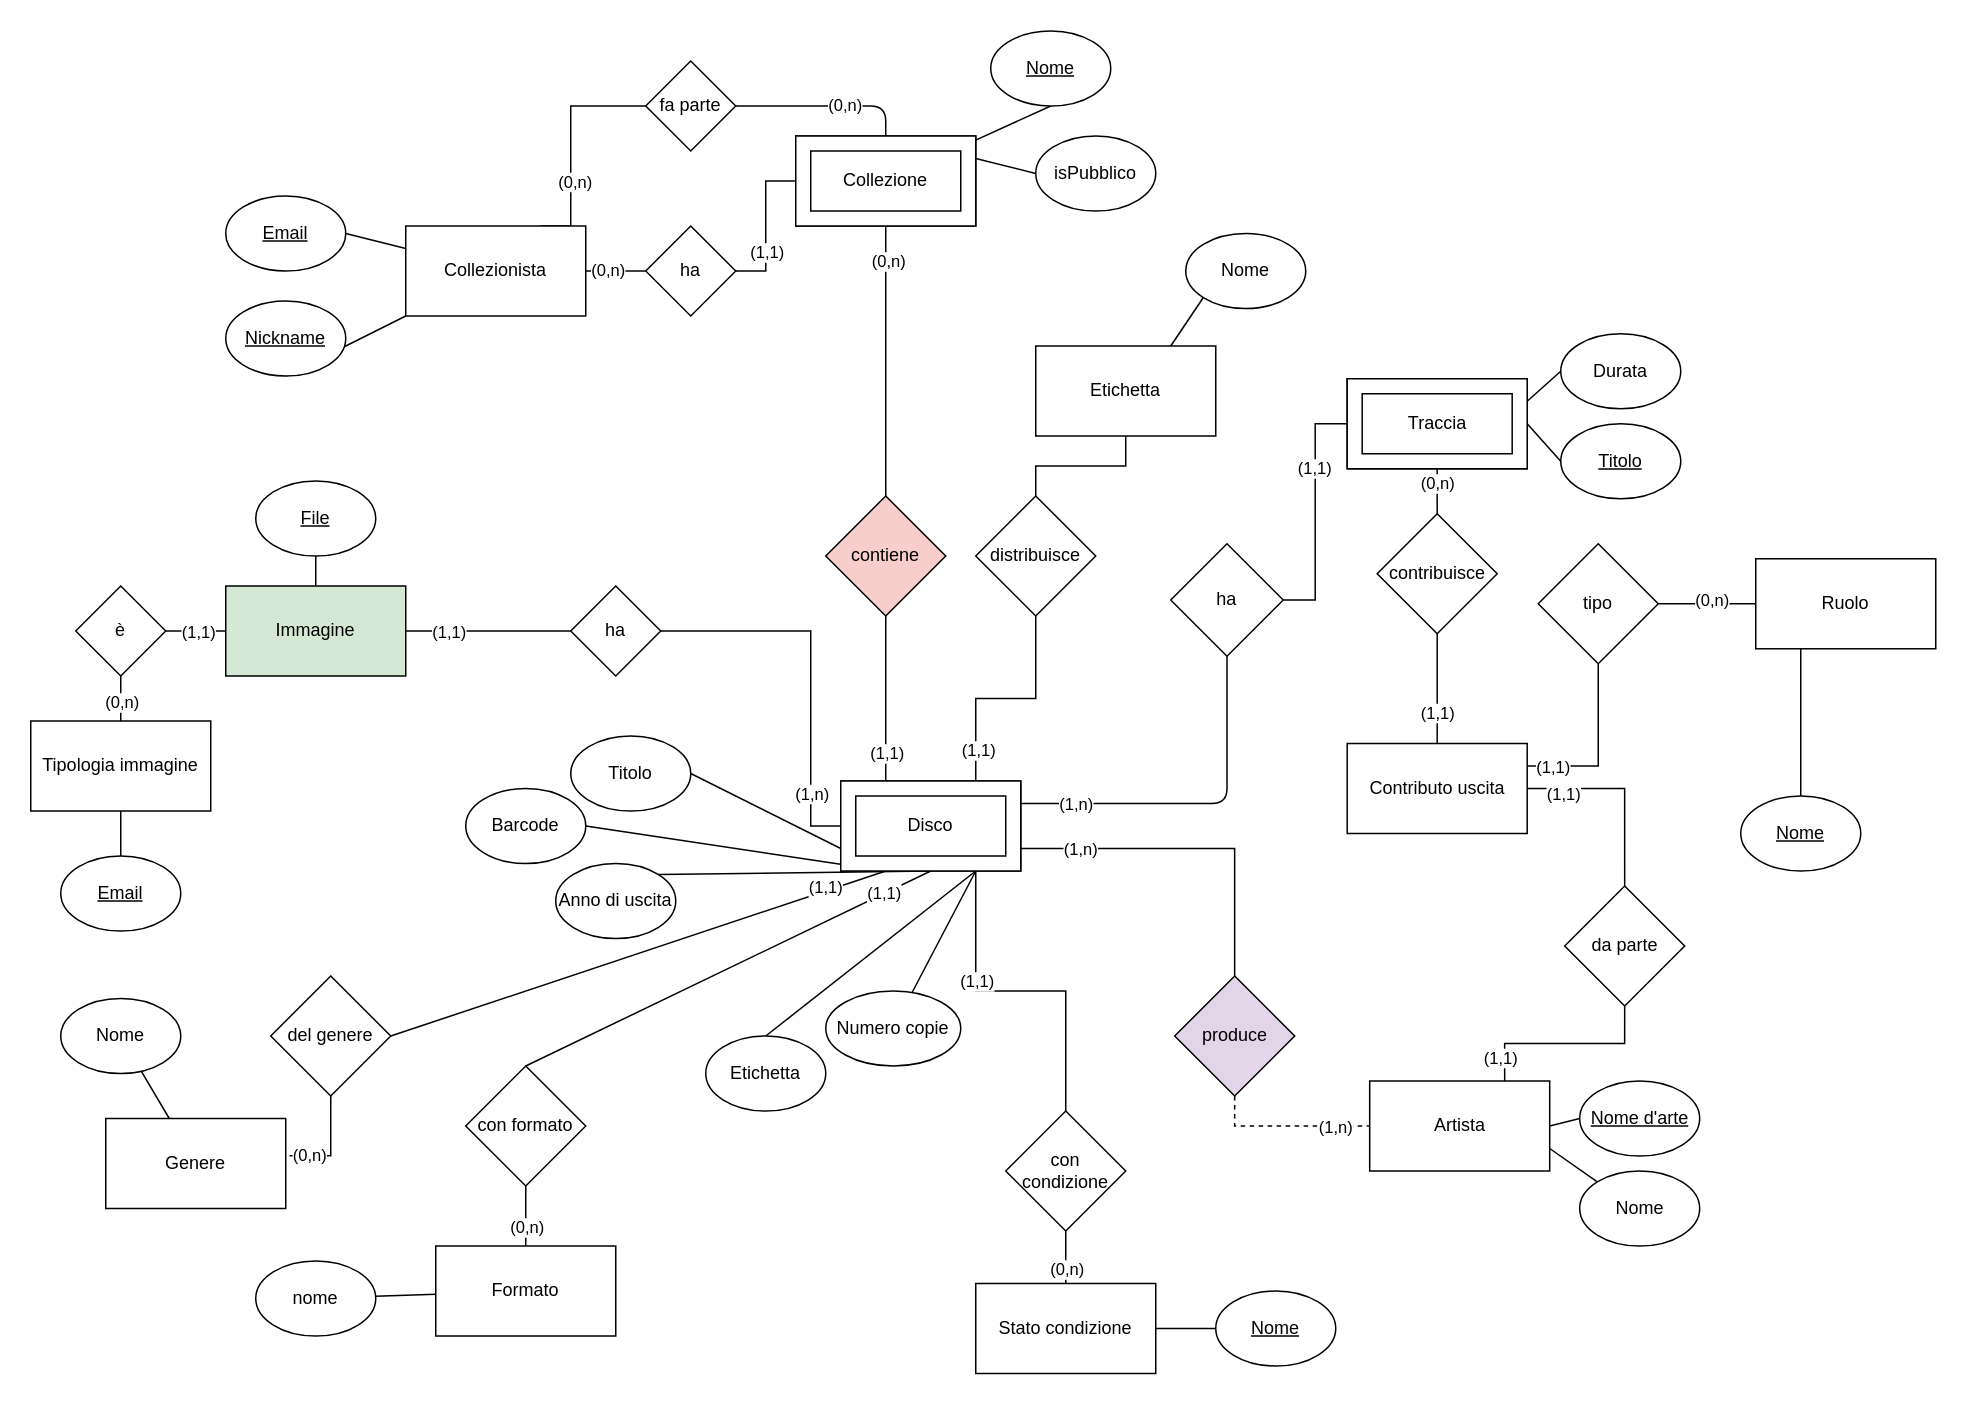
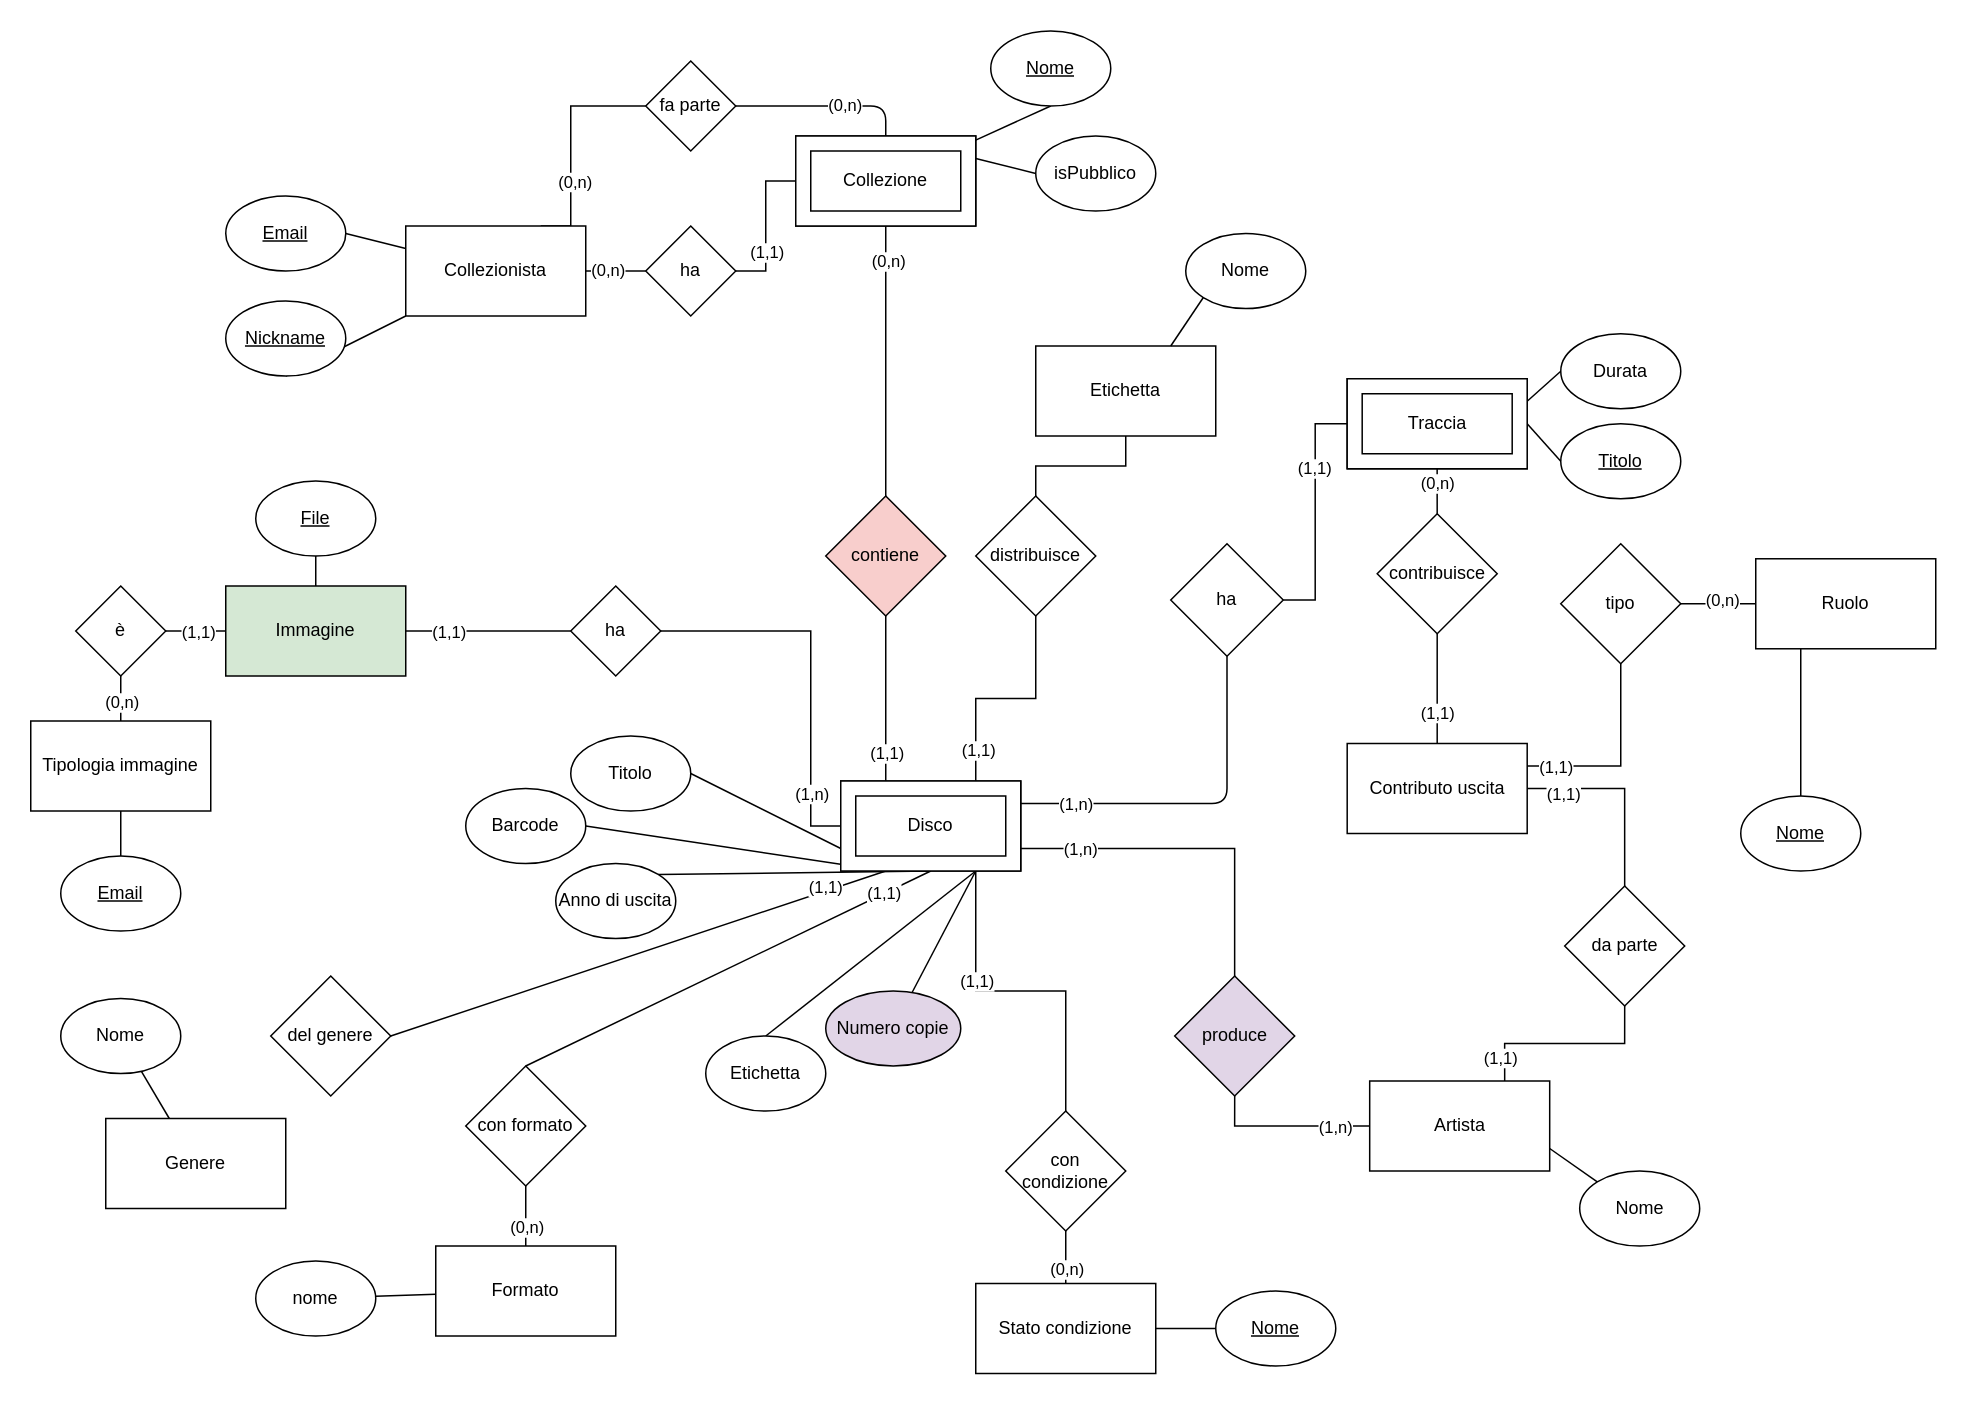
- <mxCell id="104" value="tipo" style="rhombus;whiteSpace=wrap;html=1;rounded=0;" vertex="1" parent="1"><mxGeometry x="1025" y="361.85" width="80" height="80" as="geometry" /></mxCell>
+ <mxCell id="104" value="tipo" style="rhombus;whiteSpace=wrap;html=1;rounded=0;" vertex="1" parent="1"><mxGeometry x="1040" y="361.85" width="80" height="80" as="geometry" /></mxCell>
- <mxCell id="57" value="Numero copie" style="ellipse;whiteSpace=wrap;html=1;rounded=0;" parent="1" vertex="1"><mxGeometry x="550" y="660" width="90" height="50" as="geometry" /></mxCell>
+ <mxCell id="57" value="Numero copie" style="ellipse;whiteSpace=wrap;html=1;rounded=0;fillColor=#e1d5e7;" parent="1" vertex="1"><mxGeometry x="550" y="660" width="90" height="50" as="geometry" /></mxCell>
- <mxCell id="66" value="&lt;u&gt;Nome d'arte&lt;/u&gt;" style="ellipse;whiteSpace=wrap;html=1;rounded=0;" parent="1" vertex="1"><mxGeometry x="1052.63" y="720" width="80" height="50" as="geometry" /></mxCell>
- <mxCell id="73" style="orthogonalLoop=1;jettySize=auto;html=1;exitX=1;exitY=0.5;exitDx=0;exitDy=0;endArrow=none;endFill=0;entryX=0;entryY=0.5;entryDx=0;entryDy=0;" parent="1" source="65" target="66" edge="1"><mxGeometry relative="1" as="geometry"><mxPoint x="1042.63" y="755" as="sourcePoint" /><mxPoint x="1064.63" y="792" as="targetPoint" /></mxGeometry></mxCell>
- <mxCell id="68" style="edgeStyle=orthogonalEdgeStyle;rounded=0;orthogonalLoop=1;jettySize=auto;html=1;endArrow=none;endFill=0;exitX=0.5;exitY=1;exitDx=0;exitDy=0;dashed=1;" parent="1" source="70" target="65" edge="1"><mxGeometry relative="1" as="geometry"><mxPoint x="872.63" y="745" as="sourcePoint" /></mxGeometry></mxCell>
+ <mxCell id="68" style="edgeStyle=orthogonalEdgeStyle;rounded=0;orthogonalLoop=1;jettySize=auto;html=1;endArrow=none;endFill=0;exitX=0.5;exitY=1;exitDx=0;exitDy=0;" parent="1" source="70" target="65" edge="1"><mxGeometry relative="1" as="geometry"><mxPoint x="872.63" y="745" as="sourcePoint" /></mxGeometry></mxCell>
- <mxCell id="98" style="edgeStyle=orthogonalEdgeStyle;rounded=0;orthogonalLoop=1;jettySize=auto;html=1;entryX=1.021;entryY=0.414;entryDx=0;entryDy=0;endArrow=none;endFill=0;entryPerimeter=0;" edge="1" parent="1" source="100" target="101"><mxGeometry relative="1" as="geometry"><Array as="points"><mxPoint x="220" y="770" /></Array></mxGeometry></mxCell>
- <mxCell id="99" value="(0,n)" style="edgeLabel;html=1;align=center;verticalAlign=middle;resizable=0;points=[];" vertex="1" connectable="0" parent="98"><mxGeometry x="0.617" relative="1" as="geometry"><mxPoint as="offset" /></mxGeometry></mxCell>
